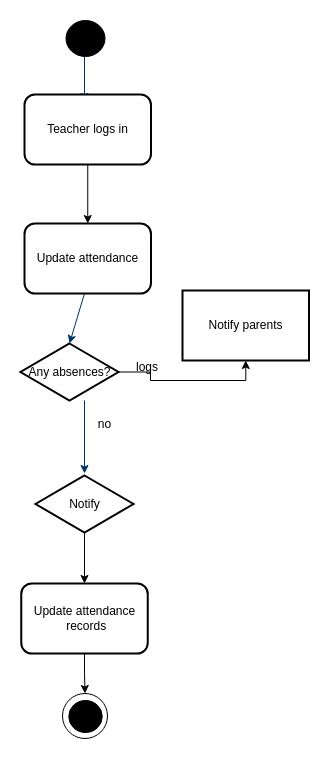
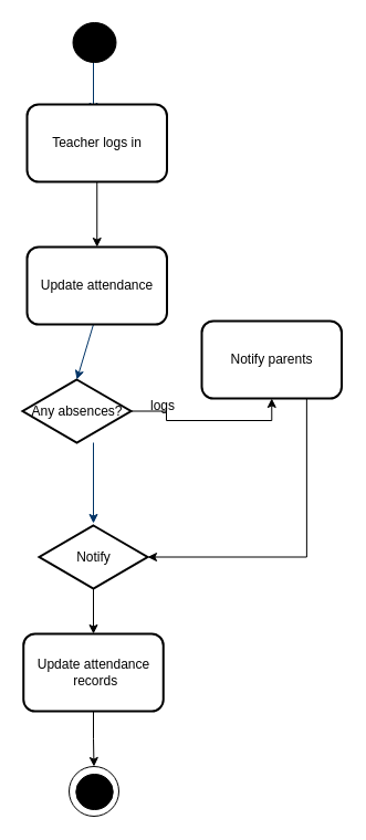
- <mxCell id="14" value="&lt;span style=&quot;text-wrap-mode: nowrap;&quot;&gt;Notify parents&lt;/span&gt;" style="whiteSpace=wrap;html=1;strokeWidth=2;rounded=0;" vertex="1" parent="1"><mxGeometry x="182" y="290" width="126.5" height="70" as="geometry" /></mxCell>
+ <mxCell id="14" value="&lt;span style=&quot;text-wrap-mode: nowrap;&quot;&gt;Notify parents&lt;/span&gt;" style="rounded=1;whiteSpace=wrap;html=1;strokeWidth=2;" vertex="1" parent="1"><mxGeometry x="182" y="290" width="126.5" height="70" as="geometry" /></mxCell>
- <mxCell id="9" value="no" style="text;fontStyle=0;html=1;strokeColor=none;gradientColor=none;fillColor=none;strokeWidth=2;align=center;" parent="1" vertex="1"><mxGeometry x="84" y="410" width="40" height="26" as="geometry" /></mxCell>
+ <mxCell id="20" style="edgeStyle=orthogonalEdgeStyle;rounded=0;orthogonalLoop=1;jettySize=auto;html=1;exitX=0.75;exitY=1;exitDx=0;exitDy=0;entryX=1;entryY=0.5;entryDx=0;entryDy=0;entryPerimeter=0;" edge="1" parent="1" source="14" target="16"><mxGeometry relative="1" as="geometry" /></mxCell>
- <mxCell id="18" value="&lt;span style=&quot;text-wrap-mode: nowrap;&quot;&gt;Update attendance&lt;/span&gt;&lt;div&gt;&lt;span style=&quot;text-wrap-mode: nowrap;&quot;&gt;&amp;nbsp;records&lt;/span&gt;&lt;/div&gt;" style="rounded=1;whiteSpace=wrap;html=1;strokeWidth=2;" vertex="1" parent="1"><mxGeometry x="20.75" y="583" width="126.5" height="70" as="geometry" /></mxCell>
+ <mxCell id="18" value="&lt;span style=&quot;text-wrap-mode: nowrap;&quot;&gt;Update attendance&lt;/span&gt;&lt;div&gt;&lt;span style=&quot;text-wrap-mode: nowrap;&quot;&gt;&amp;nbsp;records&lt;/span&gt;&lt;/div&gt;" style="rounded=1;whiteSpace=wrap;html=1;strokeWidth=2;" vertex="1" parent="1"><mxGeometry x="20.75" y="573" width="126.5" height="70" as="geometry" /></mxCell>
